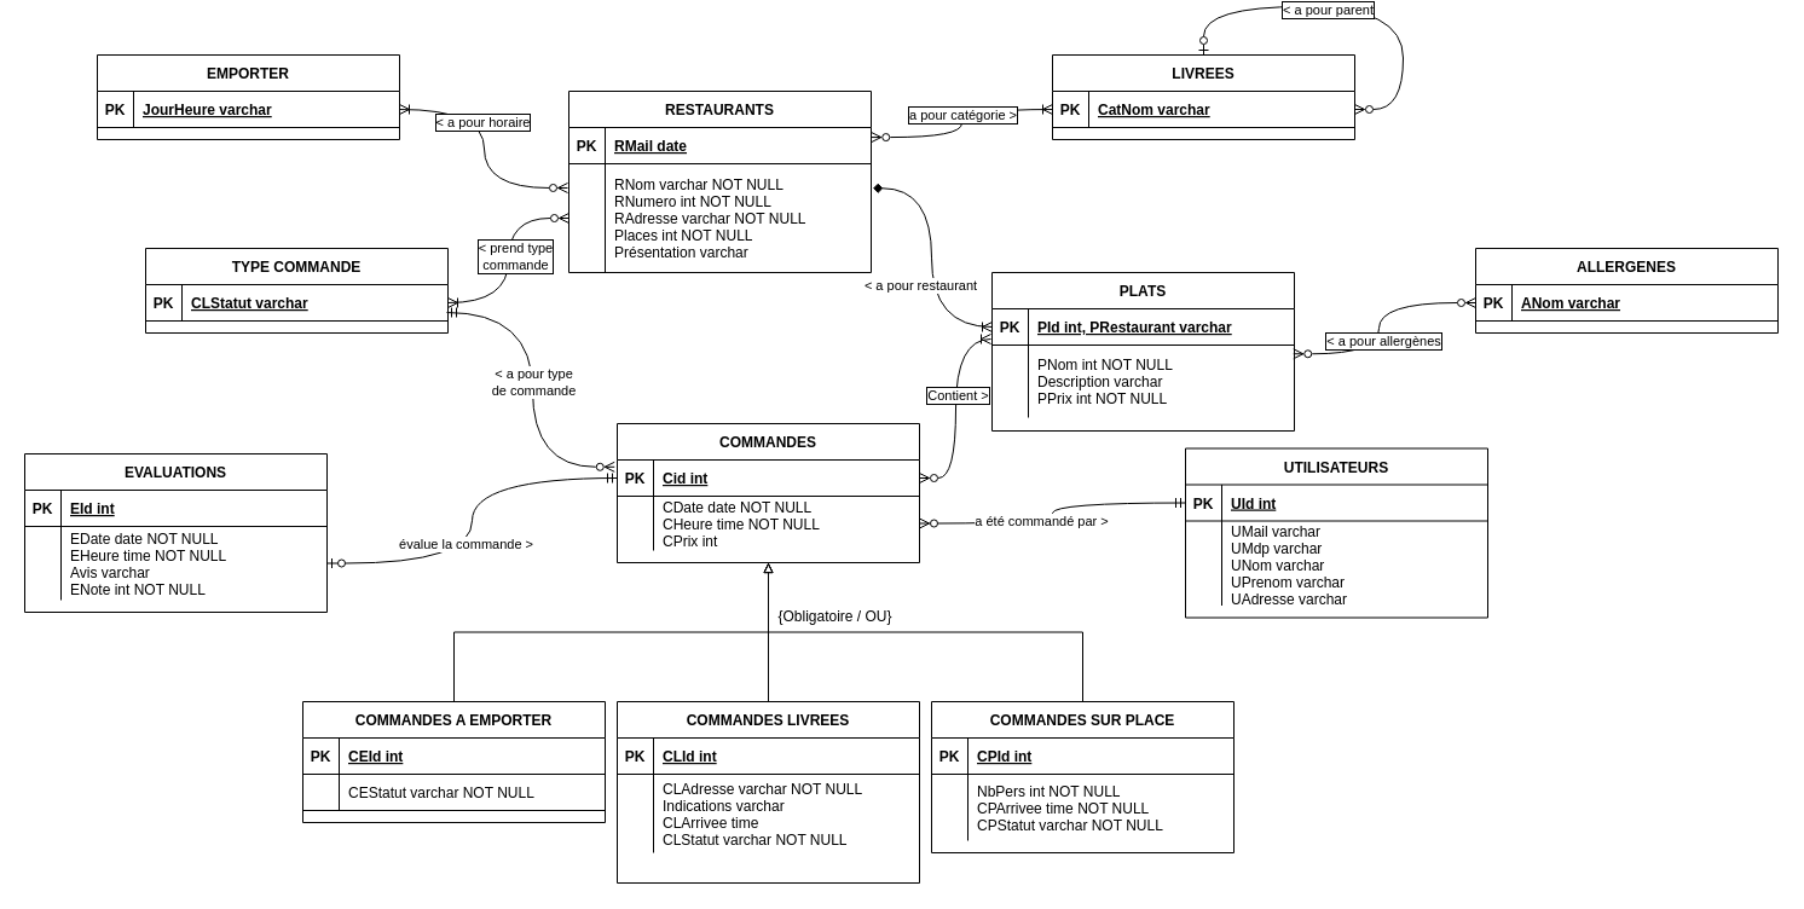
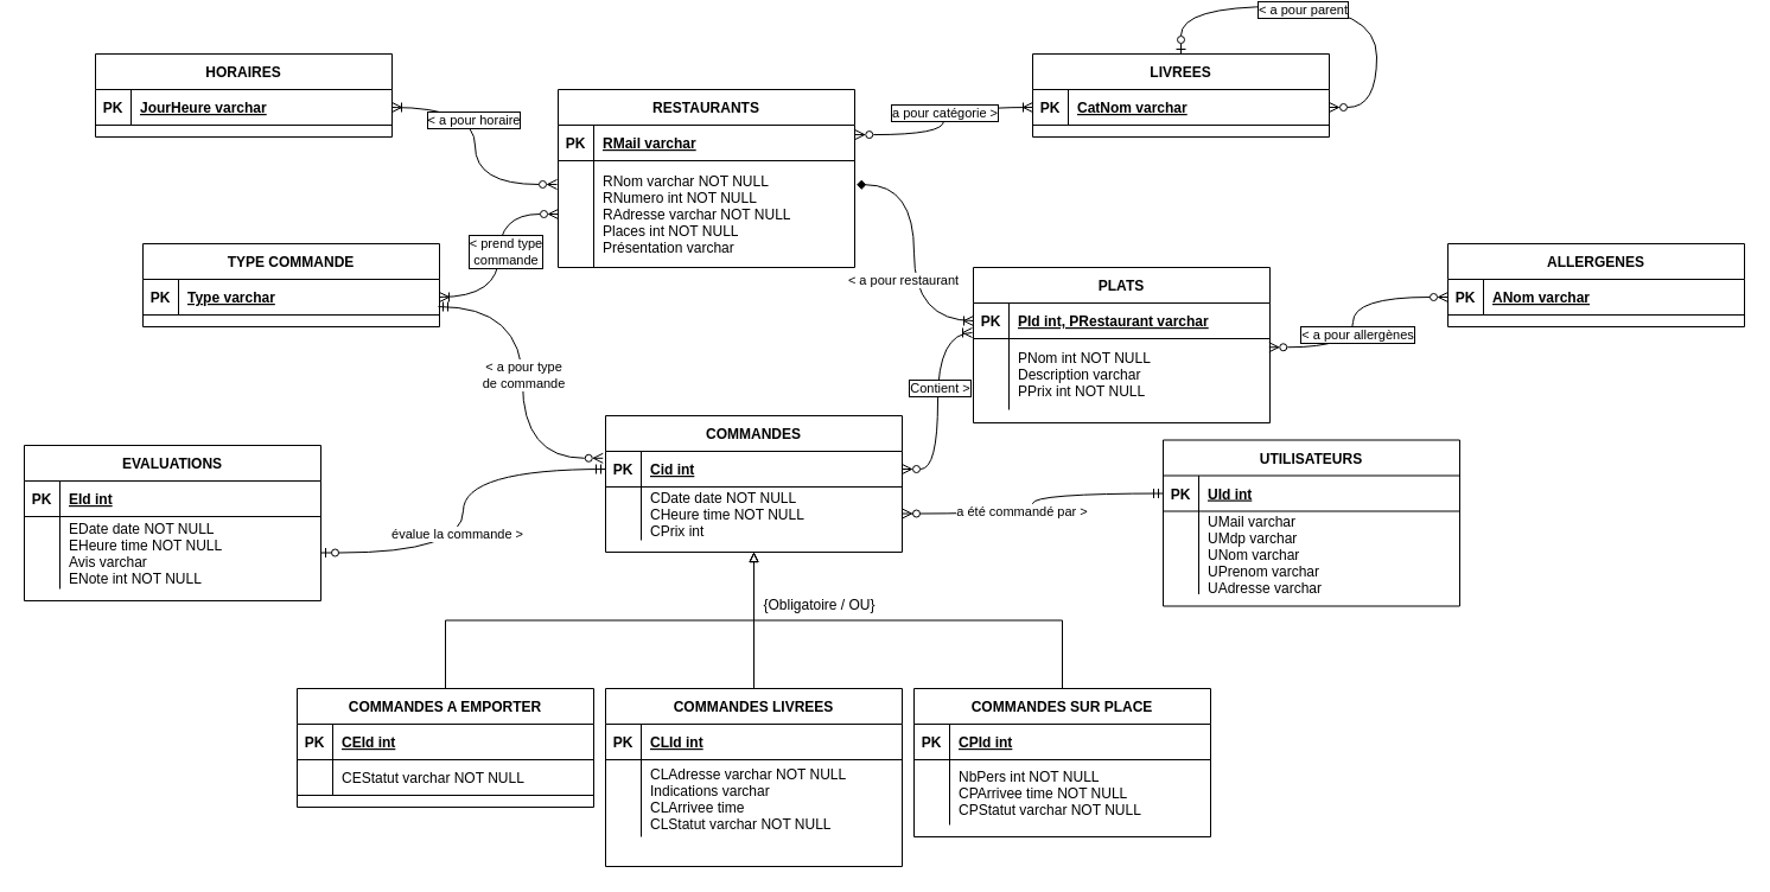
- <mxCell id="75" value="EMPORTER" style="shape=table;startSize=30;container=1;collapsible=1;childLayout=tableLayout;fixedRows=1;rowLines=0;fontStyle=1;align=center;resizeLast=1;" parent="1" vertex="1"><mxGeometry x="80" y="20" width="250" height="70" as="geometry" /></mxCell>
+ <mxCell id="75" value="HORAIRES" style="shape=table;startSize=30;container=1;collapsible=1;childLayout=tableLayout;fixedRows=1;rowLines=0;fontStyle=1;align=center;resizeLast=1;" parent="1" vertex="1"><mxGeometry x="80" y="20" width="250" height="70" as="geometry" /></mxCell>
- <mxCell id="19" value="RMail date" style="shape=partialRectangle;overflow=hidden;connectable=0;fillColor=none;top=0;left=0;bottom=0;right=0;align=left;spacingLeft=6;fontStyle=5;" parent="17" vertex="1"><mxGeometry x="30" width="220" height="30" as="geometry"><mxRectangle width="220" height="30" as="alternateBounds" /></mxGeometry></mxCell>
+ <mxCell id="19" value="RMail varchar" style="shape=partialRectangle;overflow=hidden;connectable=0;fillColor=none;top=0;left=0;bottom=0;right=0;align=left;spacingLeft=6;fontStyle=5;" parent="17" vertex="1"><mxGeometry x="30" width="220" height="30" as="geometry"><mxRectangle width="220" height="30" as="alternateBounds" /></mxGeometry></mxCell>
- <mxCell id="70" value="CLStatut varchar" style="shape=partialRectangle;overflow=hidden;connectable=0;fillColor=none;top=0;left=0;bottom=0;right=0;align=left;spacingLeft=6;fontStyle=5;" parent="68" vertex="1"><mxGeometry x="30" width="220" height="30" as="geometry"><mxRectangle width="220" height="30" as="alternateBounds" /></mxGeometry></mxCell>
+ <mxCell id="70" value="Type varchar" style="shape=partialRectangle;overflow=hidden;connectable=0;fillColor=none;top=0;left=0;bottom=0;right=0;align=left;spacingLeft=6;fontStyle=5;" parent="68" vertex="1"><mxGeometry x="30" width="220" height="30" as="geometry"><mxRectangle width="220" height="30" as="alternateBounds" /></mxGeometry></mxCell>
